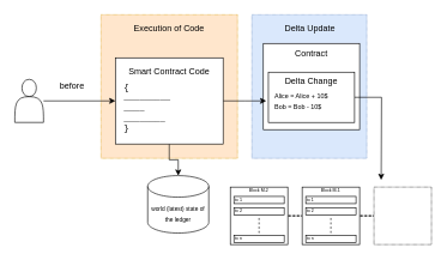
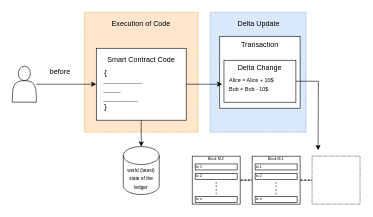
- <mxCell id="4" value="Contract" style="rounded=0;whiteSpace=wrap;html=1;fontFamily=Helvetica;align=center;verticalAlign=top;" parent="1" vertex="1"><mxGeometry x="366" y="60" width="134" height="120" as="geometry" /></mxCell>
+ <mxCell id="4" value="Transaction" style="rounded=0;whiteSpace=wrap;html=1;fontFamily=Helvetica;align=center;verticalAlign=top;" parent="1" vertex="1"><mxGeometry x="366" y="60" width="134" height="120" as="geometry" /></mxCell>
- <mxCell id="15" value="&lt;font style=&quot;font-size: 8px&quot;&gt;world (latest) state of the ledger&lt;/font&gt;" style="shape=cylinder3;whiteSpace=wrap;html=1;boundedLbl=1;backgroundOutline=1;size=15;fontFamily=Helvetica;align=center;" parent="1" vertex="1"><mxGeometry x="205" y="244" width="85" height="80" as="geometry" /></mxCell>
+ <mxCell id="15" value="&lt;font style=&quot;font-size: 8px&quot;&gt;world (latest) state of the ledger&lt;/font&gt;" style="shape=cylinder3;whiteSpace=wrap;html=1;boundedLbl=1;backgroundOutline=1;size=15;fontFamily=Helvetica;align=center;" parent="1" vertex="1"><mxGeometry x="205" y="244" width="60" height="80" as="geometry" /></mxCell>
